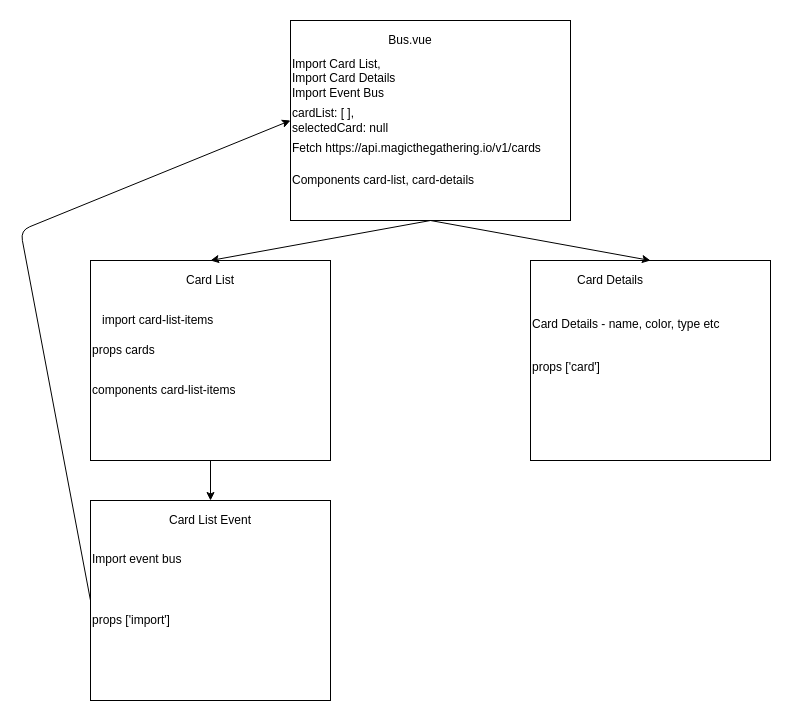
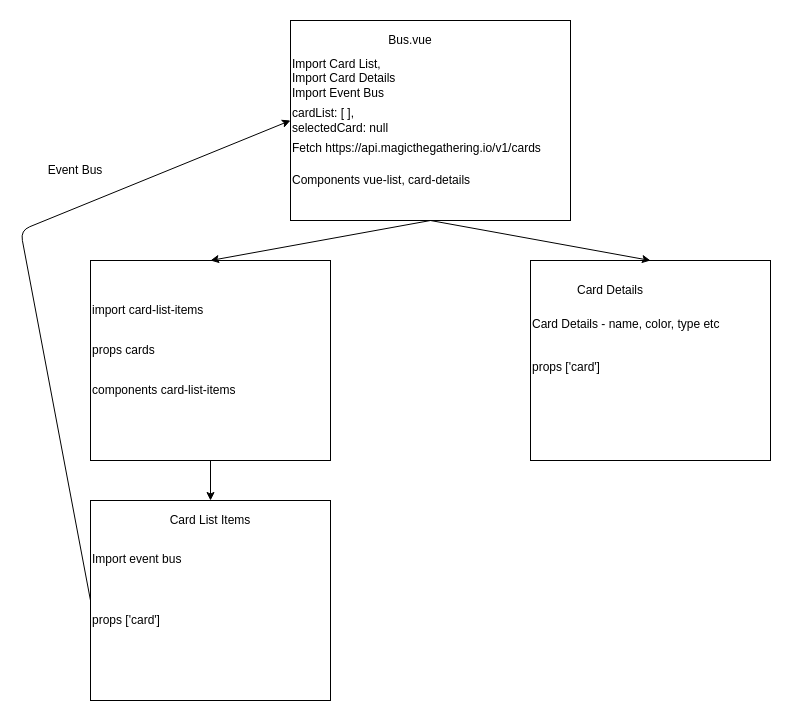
+ <mxCell id="14" value="Event Bus" style="text;html=1;strokeColor=none;fillColor=none;align=center;verticalAlign=middle;whiteSpace=wrap;rounded=0;" vertex="1" parent="1"><mxGeometry x="30" y="160" width="90" height="20" as="geometry" /></mxCell>
- <mxCell id="18" value="Components card-list, card-details" style="text;html=1;strokeColor=none;fillColor=none;align=left;verticalAlign=middle;whiteSpace=wrap;rounded=0;" vertex="1" parent="1"><mxGeometry x="290" y="170" width="200" height="20" as="geometry" /></mxCell>
+ <mxCell id="18" value="Components vue-list, card-details" style="text;html=1;strokeColor=none;fillColor=none;align=left;verticalAlign=middle;whiteSpace=wrap;rounded=0;" vertex="1" parent="1"><mxGeometry x="290" y="170" width="200" height="20" as="geometry" /></mxCell>
- <mxCell id="5" value="Card List" style="text;html=1;strokeColor=none;fillColor=none;align=center;verticalAlign=middle;whiteSpace=wrap;rounded=0;" vertex="1" parent="1"><mxGeometry x="165" y="270" width="90" height="20" as="geometry" /></mxCell>
- <mxCell id="8" value="Card Details" style="text;html=1;strokeColor=none;fillColor=none;align=center;verticalAlign=middle;whiteSpace=wrap;rounded=0;" vertex="1" parent="1"><mxGeometry x="545" y="270" width="130" height="20" as="geometry" /></mxCell>
+ <mxCell id="8" value="Card Details" style="text;html=1;strokeColor=none;fillColor=none;align=center;verticalAlign=middle;whiteSpace=wrap;rounded=0;" vertex="1" parent="1"><mxGeometry x="545" y="280" width="130" height="20" as="geometry" /></mxCell>
- <mxCell id="20" value="import card-list-items" style="text;html=1;strokeColor=none;fillColor=none;align=left;verticalAlign=middle;whiteSpace=wrap;rounded=0;" vertex="1" parent="1"><mxGeometry x="100" y="310" width="220" height="20" as="geometry" /></mxCell>
+ <mxCell id="20" value="import card-list-items" style="text;html=1;strokeColor=none;fillColor=none;align=left;verticalAlign=middle;whiteSpace=wrap;rounded=0;" vertex="1" parent="1"><mxGeometry x="90" y="300" width="220" height="20" as="geometry" /></mxCell>
- <mxCell id="9" value="Card List Event" style="text;html=1;strokeColor=none;fillColor=none;align=center;verticalAlign=middle;whiteSpace=wrap;rounded=0;" vertex="1" parent="1"><mxGeometry x="155" y="510" width="110" height="20" as="geometry" /></mxCell>
+ <mxCell id="9" value="Card List Items" style="text;html=1;strokeColor=none;fillColor=none;align=center;verticalAlign=middle;whiteSpace=wrap;rounded=0;" vertex="1" parent="1"><mxGeometry x="155" y="510" width="110" height="20" as="geometry" /></mxCell>
- <mxCell id="24" value="props ['import']" style="text;html=1;strokeColor=none;fillColor=none;align=left;verticalAlign=middle;whiteSpace=wrap;rounded=0;" vertex="1" parent="1"><mxGeometry x="90" y="610" width="240" height="20" as="geometry" /></mxCell>
+ <mxCell id="24" value="props ['card']" style="text;html=1;strokeColor=none;fillColor=none;align=left;verticalAlign=middle;whiteSpace=wrap;rounded=0;" vertex="1" parent="1"><mxGeometry x="90" y="610" width="240" height="20" as="geometry" /></mxCell>
